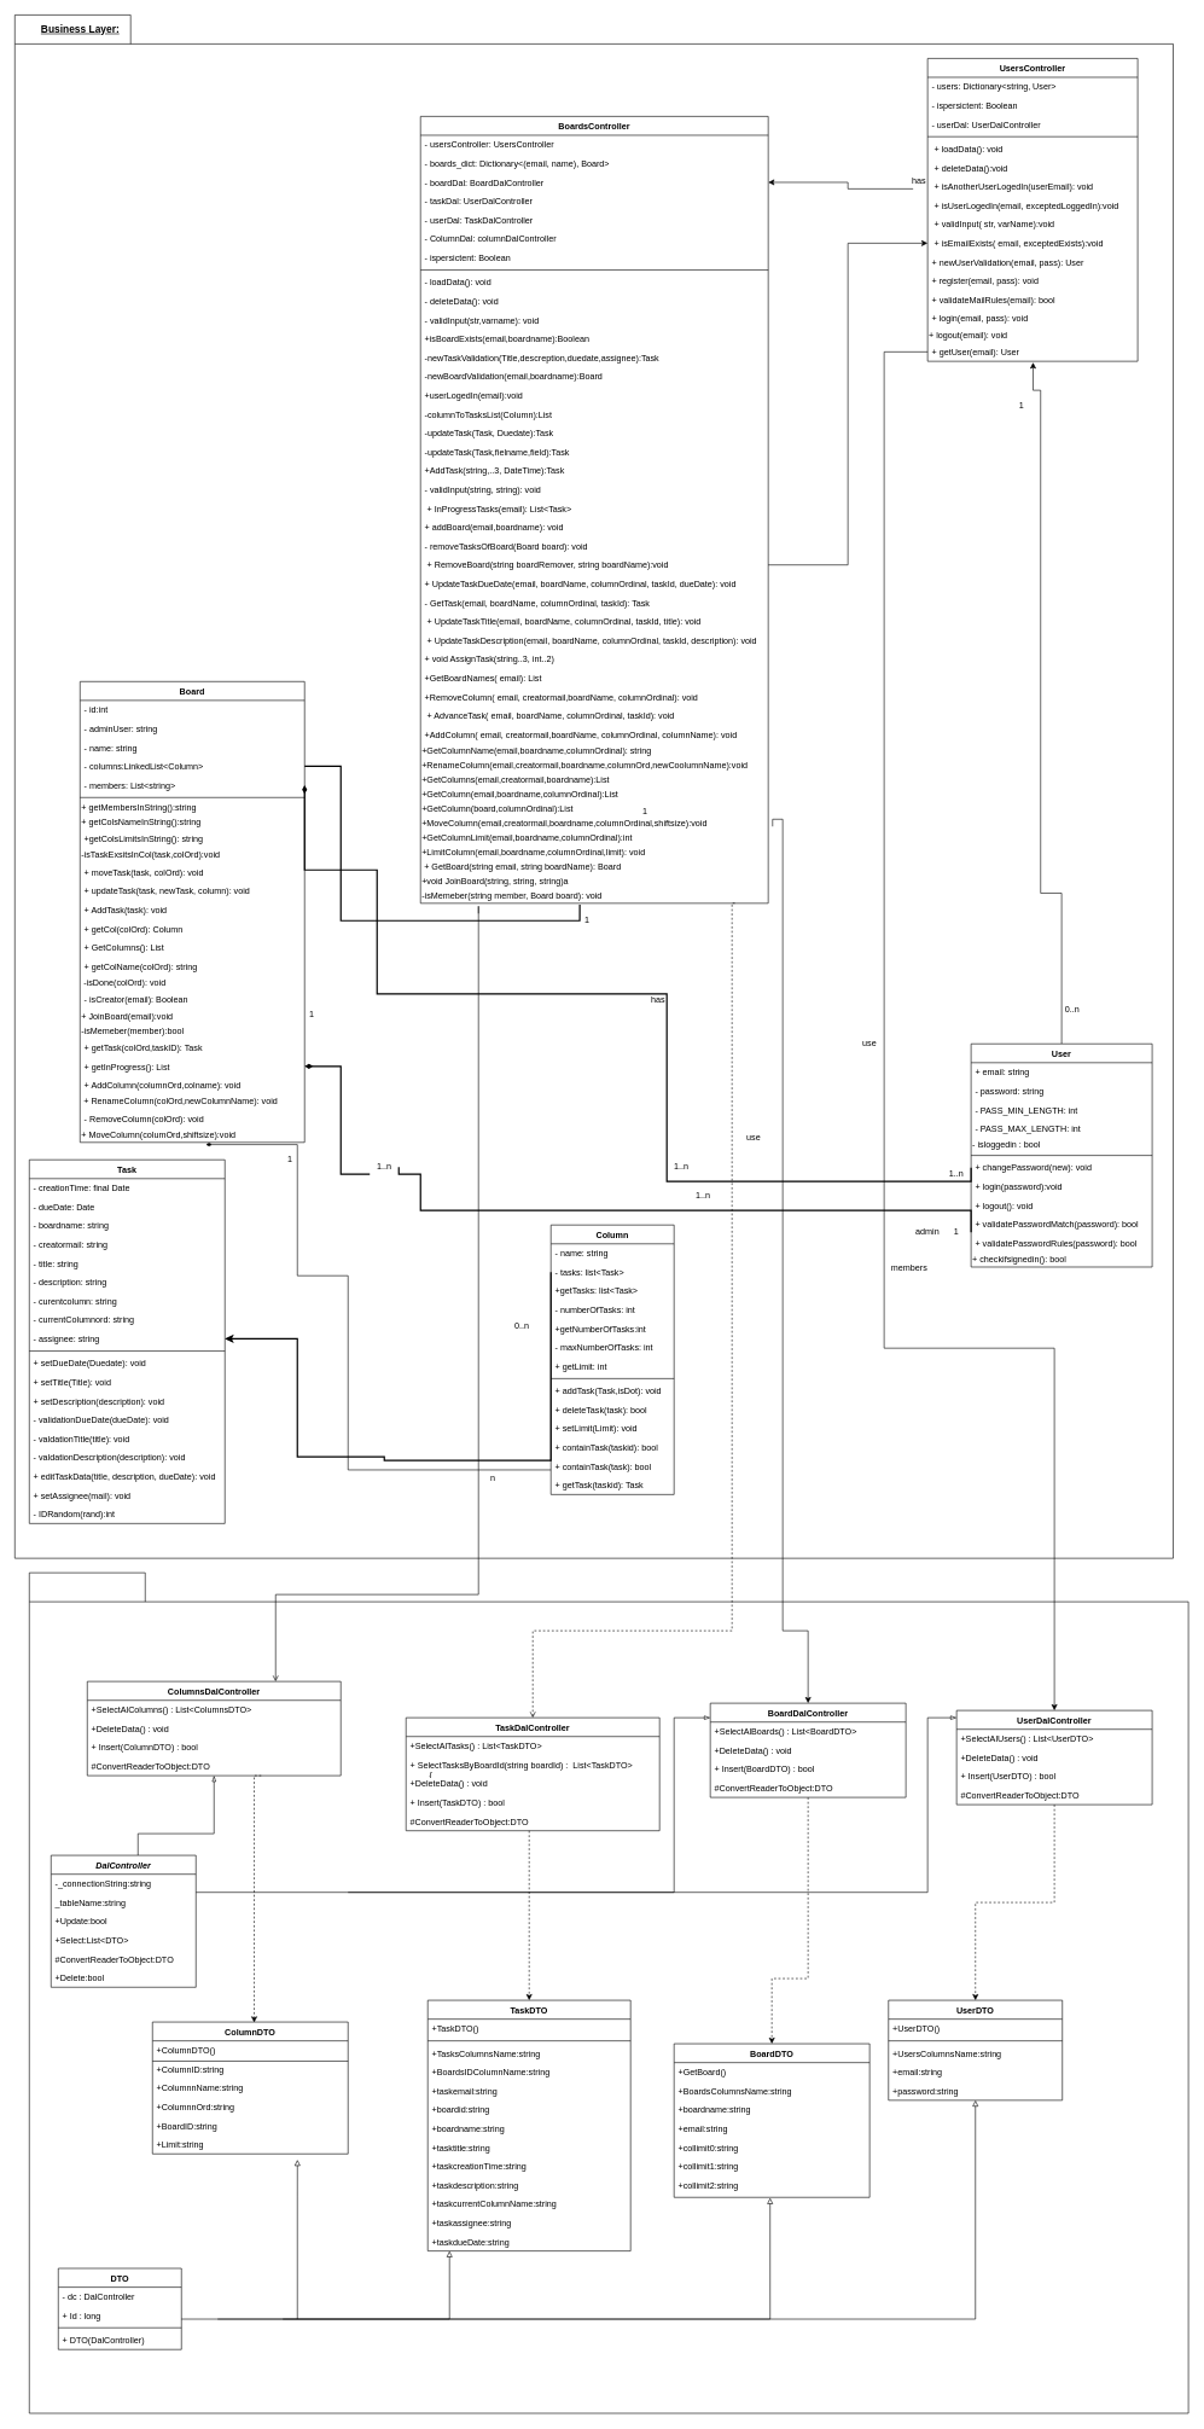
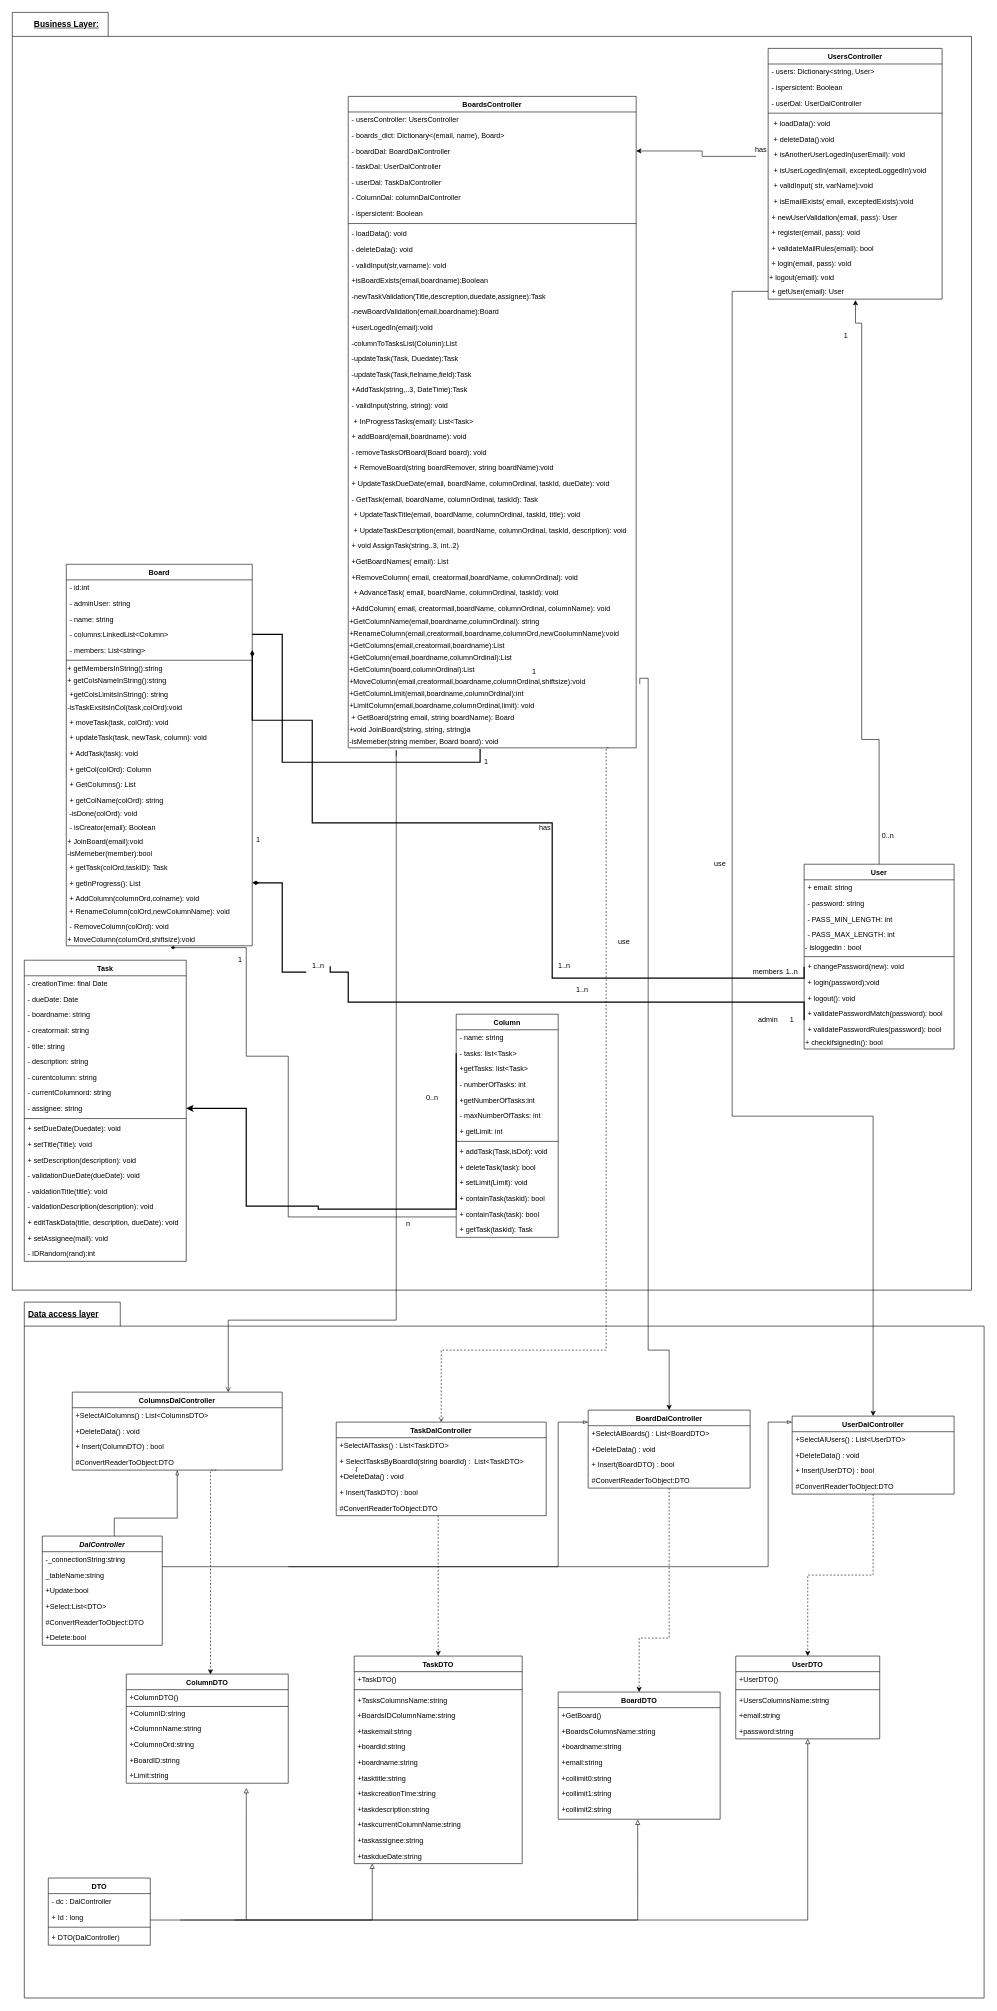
- <mxCell id="163" style="edgeStyle=orthogonalEdgeStyle;rounded=0;orthogonalLoop=1;jettySize=auto;html=1;entryX=0;entryY=0.5;entryDx=0;entryDy=0;" parent="15" source="125" target="156" edge="1"><mxGeometry relative="1" as="geometry" /></mxCell>
- <mxCell id="244" value="members" style="text;html=1;strokeColor=none;fillColor=none;align=center;verticalAlign=middle;whiteSpace=wrap;rounded=0;" parent="167" vertex="1"><mxGeometry x="1235" y="1740" width="40" height="20" as="geometry" /></mxCell>
+ <mxCell id="244" value="members" style="text;html=1;strokeColor=none;fillColor=none;align=center;verticalAlign=middle;whiteSpace=wrap;rounded=0;" parent="167" vertex="1"><mxGeometry x="1260" y="1610" width="40" height="20" as="geometry" /></mxCell>
+ <mxCell id="168" value="Data access layer" style="text;html=1;align=center;verticalAlign=middle;resizable=0;points=[];autosize=1;strokeWidth=3;perimeterSpacing=1;fontStyle=5;fontSize=14;" parent="167" vertex="1"><mxGeometry x="40" y="2180" width="130" height="20" as="geometry" /></mxCell>
